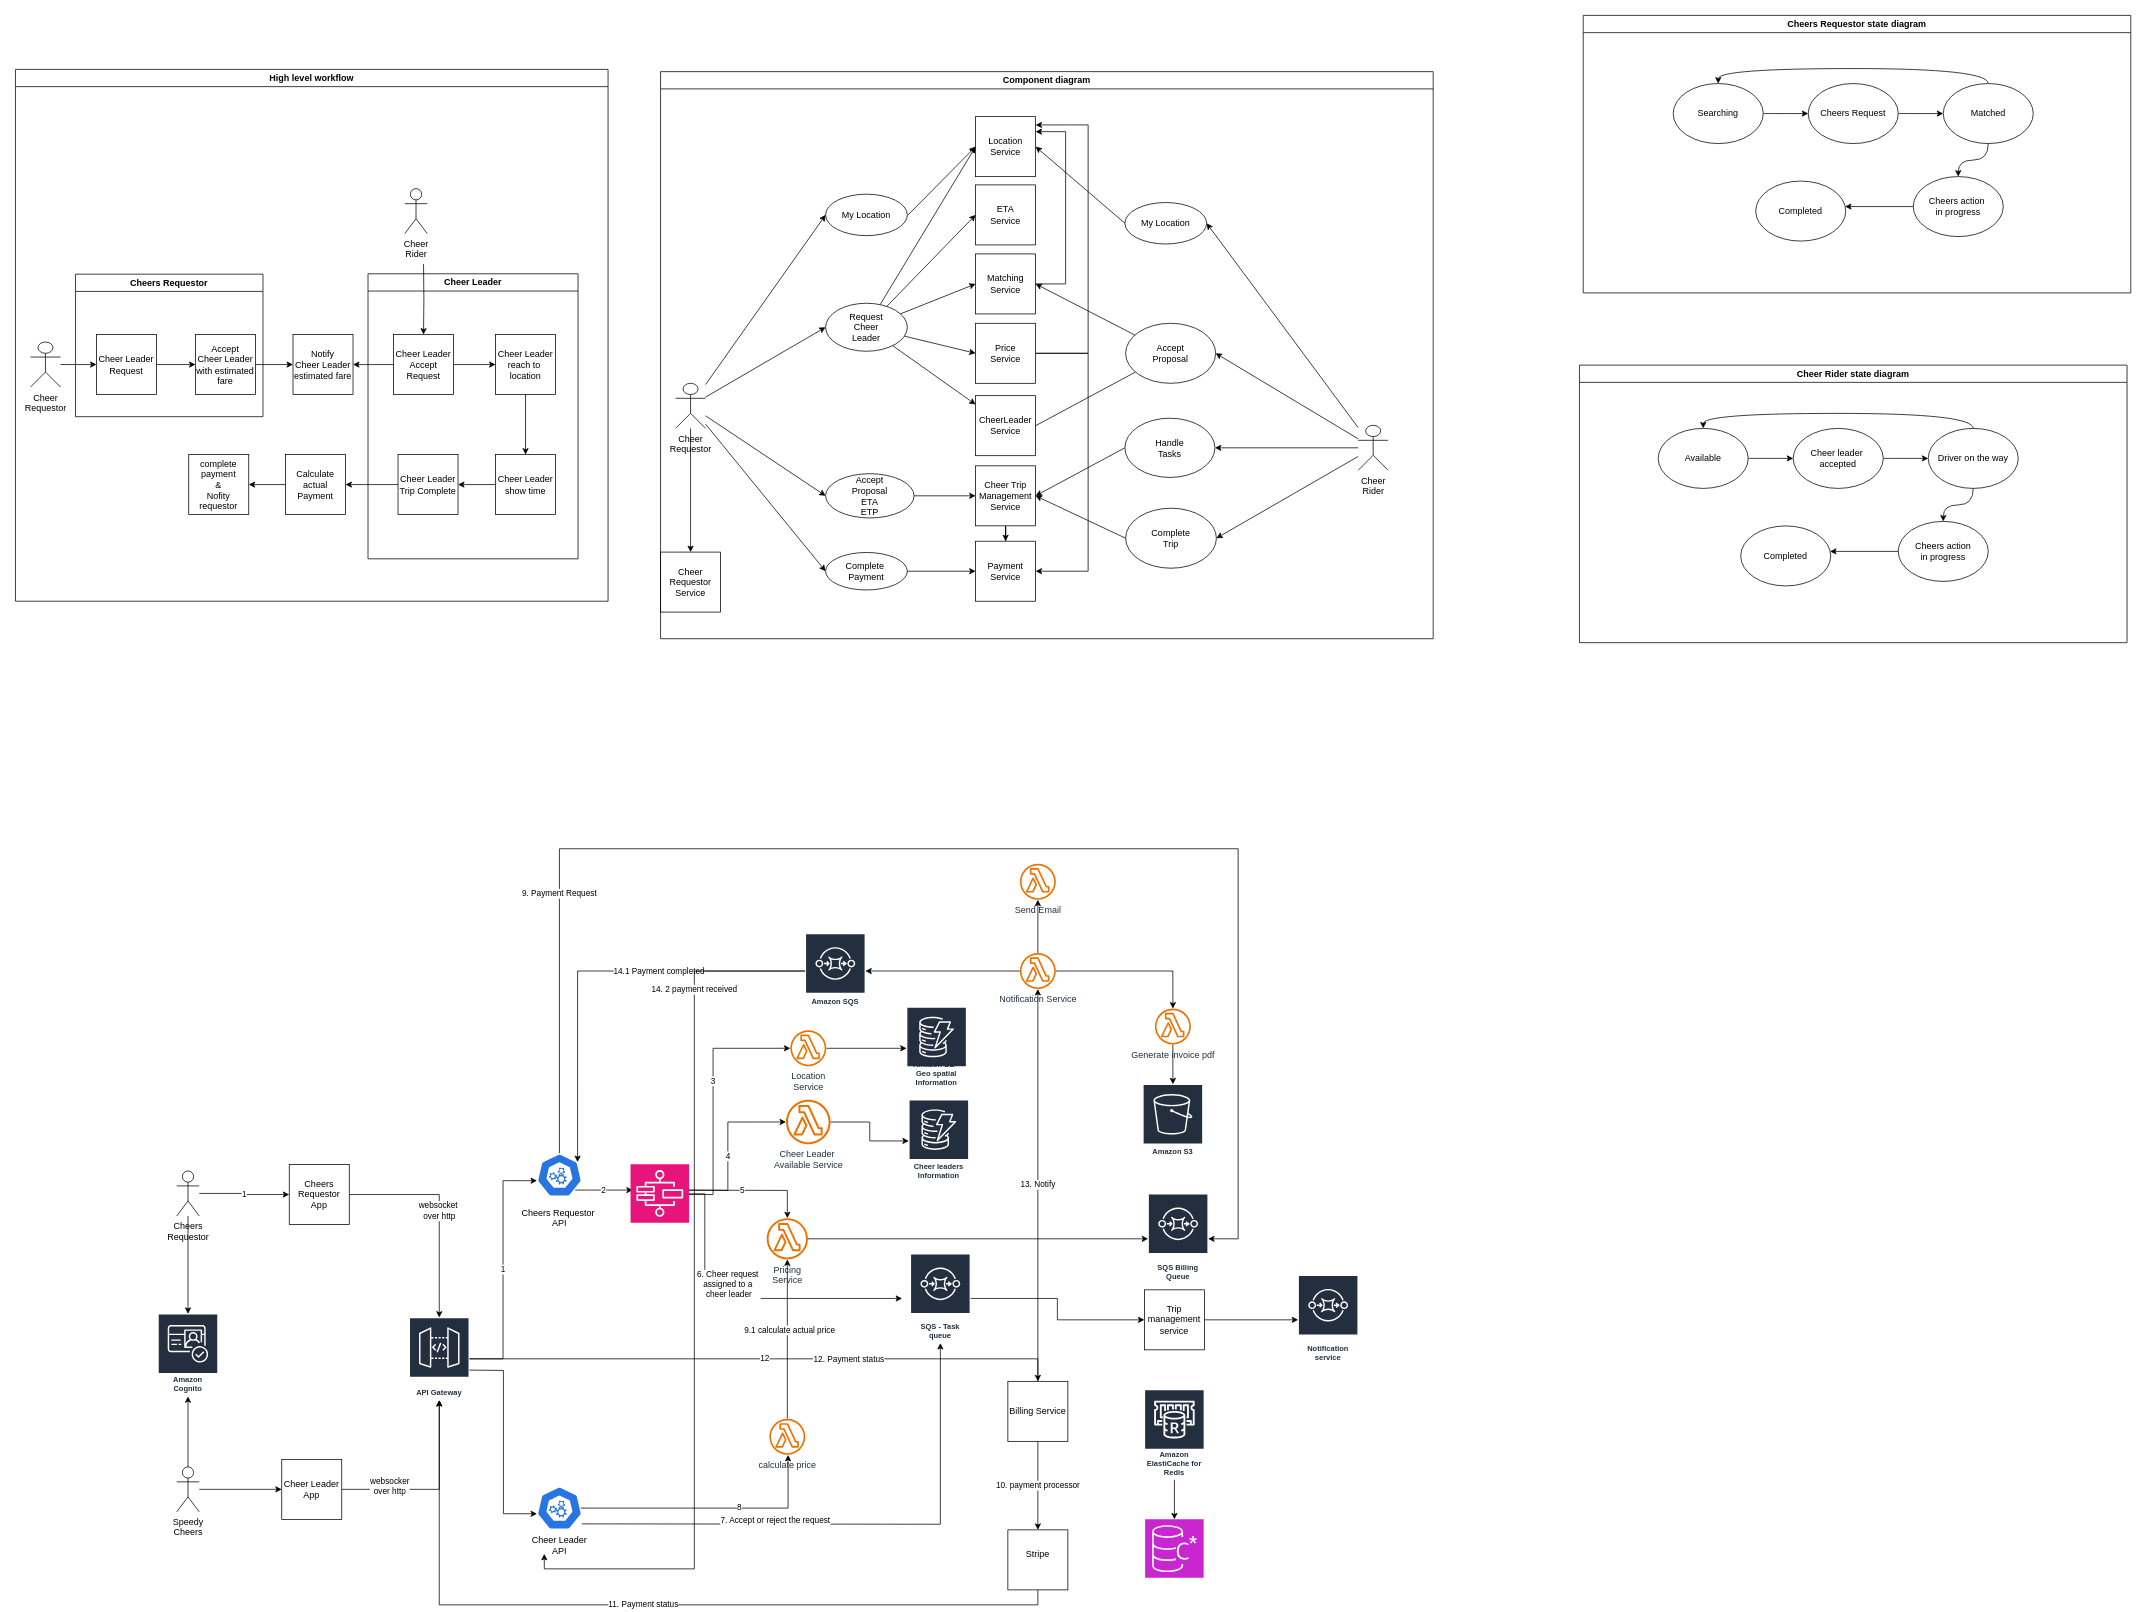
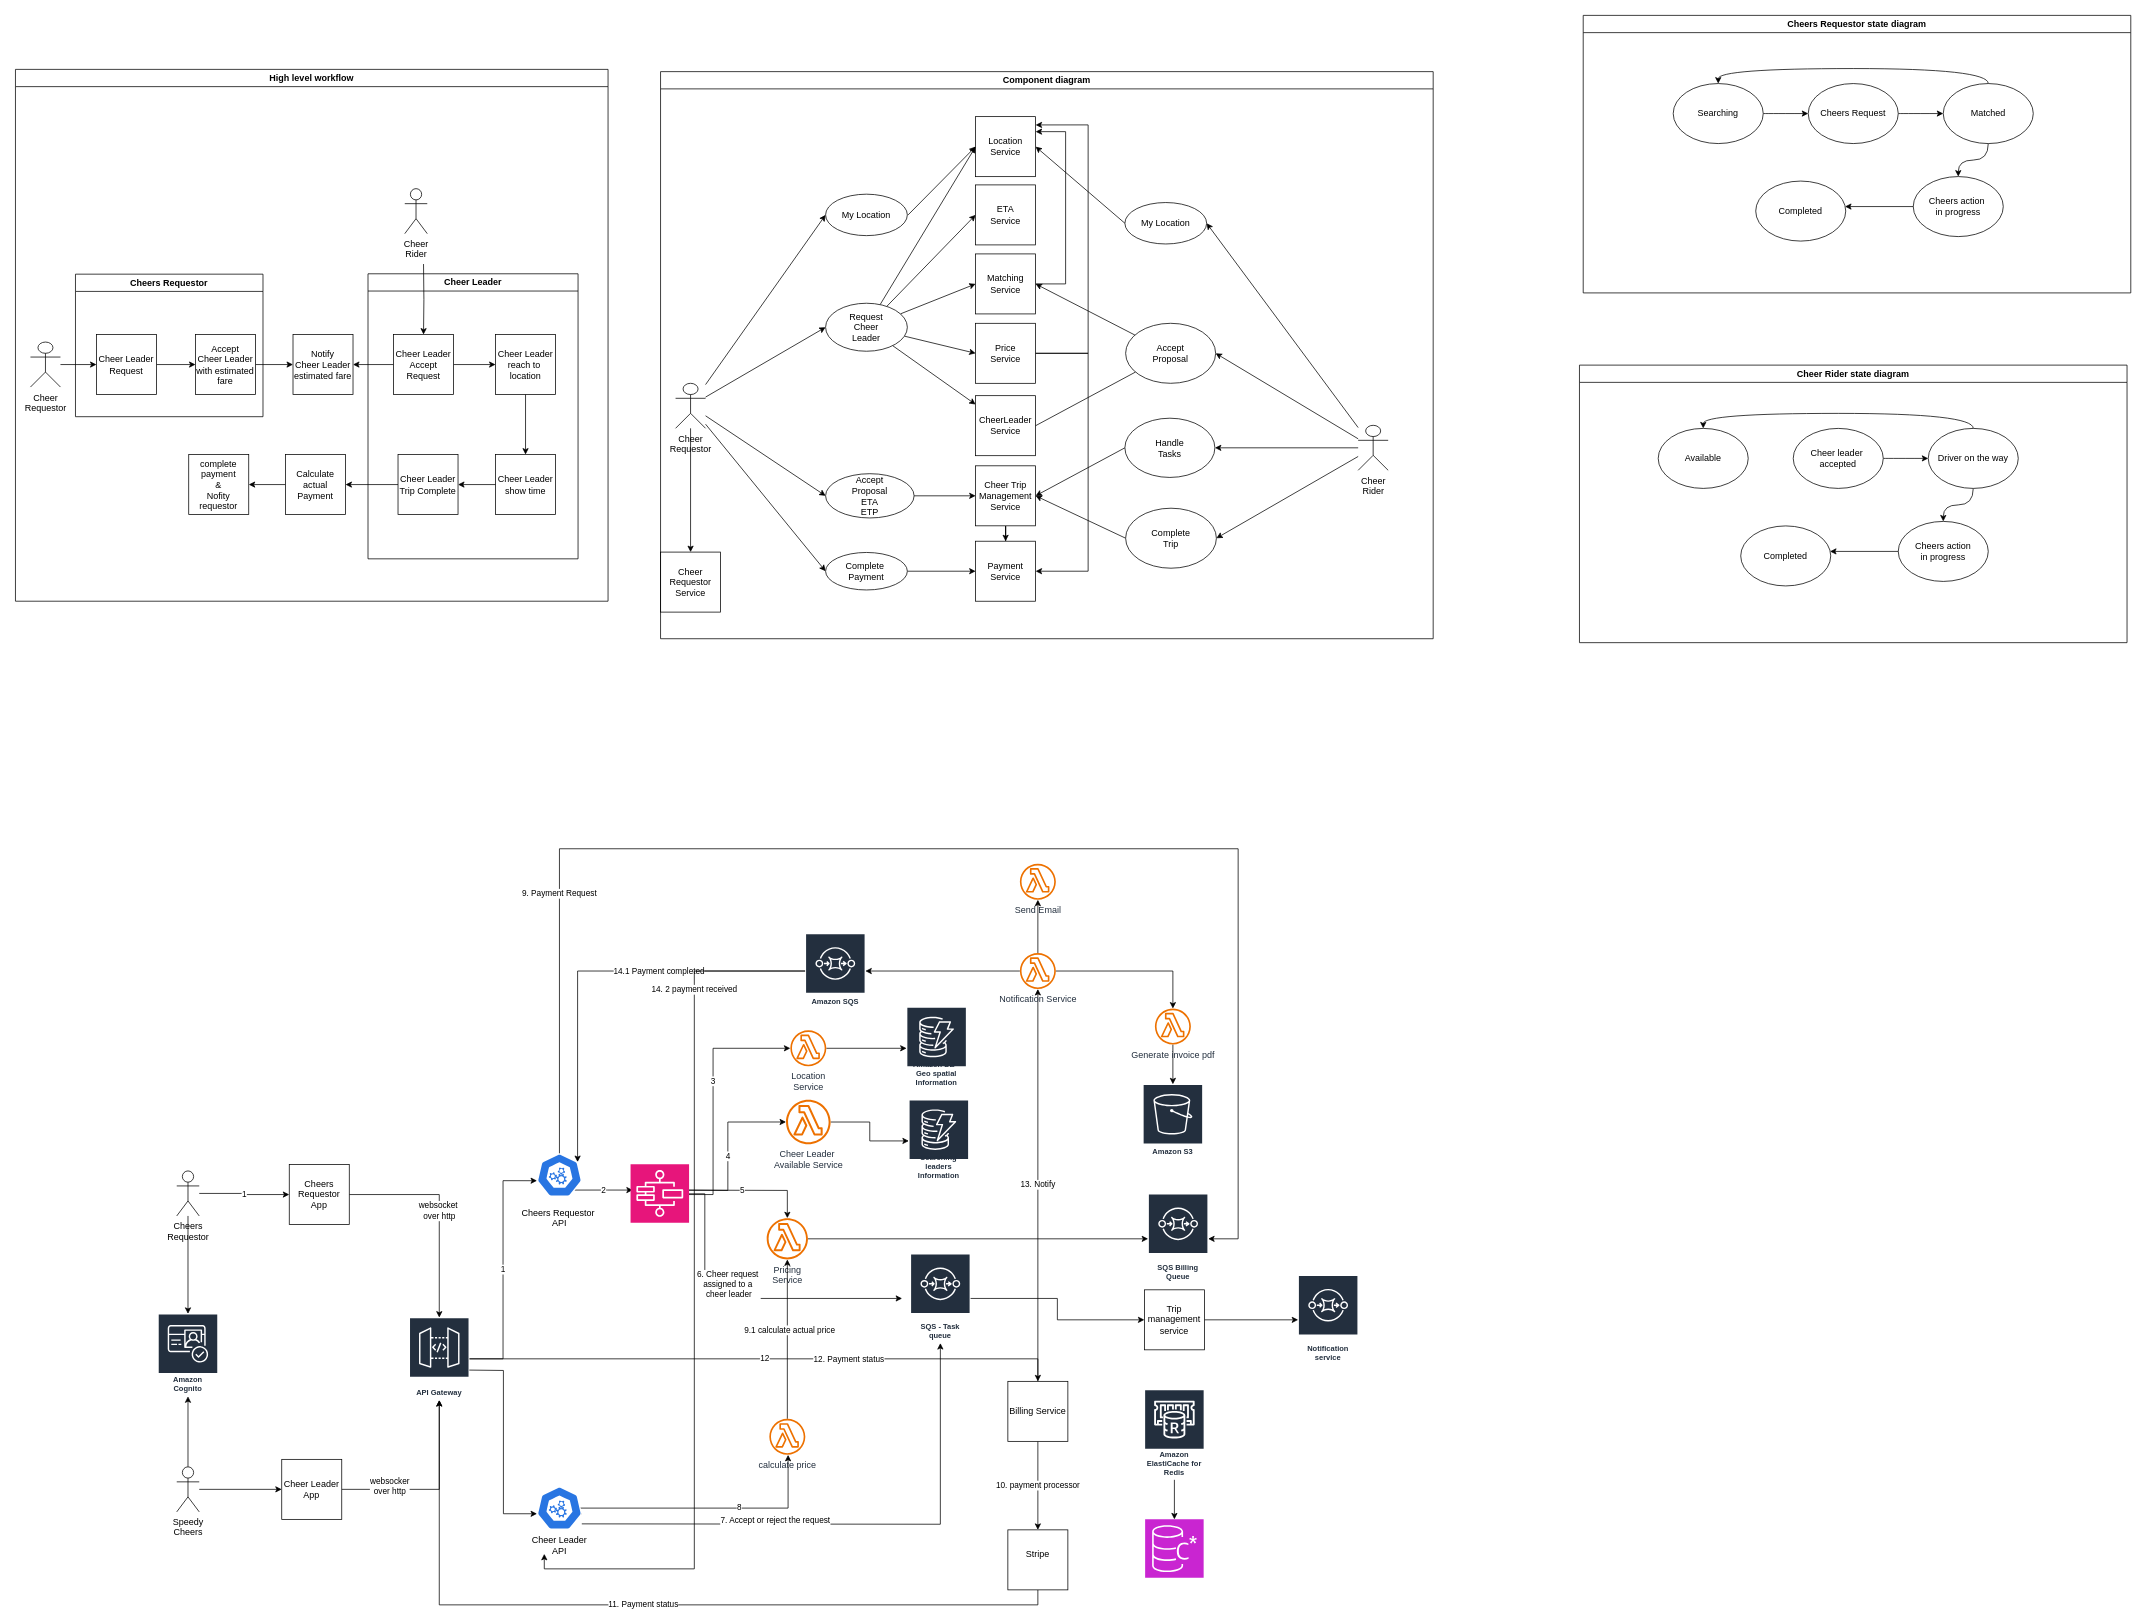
- <mxCell id="138" style="edgeStyle=orthogonalEdgeStyle;rounded=0;orthogonalLoop=1;jettySize=auto;html=1;entryX=0;entryY=0.5;entryDx=0;entryDy=0;curved=1;" edge="1" parent="1" source="139" target="141"><mxGeometry relative="1" as="geometry" /></mxCell>
- <mxCell id="60" value="Cheer leaders&lt;div&gt;Information&lt;/div&gt;" style="sketch=0;outlineConnect=0;fontColor=#232F3E;gradientColor=none;strokeColor=#ffffff;fillColor=#232F3E;dashed=0;verticalLabelPosition=middle;verticalAlign=bottom;align=center;html=1;whiteSpace=wrap;fontSize=10;fontStyle=1;spacing=3;shape=mxgraph.aws4.productIcon;prIcon=mxgraph.aws4.dynamodb;" parent="1" vertex="1"><mxGeometry x="1211" y="1465.5" width="80" height="110" as="geometry" /></mxCell>
+ <mxCell id="60" value="Searching leaders&lt;div&gt;Information&lt;/div&gt;" style="sketch=0;outlineConnect=0;fontColor=#232F3E;gradientColor=none;strokeColor=#ffffff;fillColor=#232F3E;dashed=0;verticalLabelPosition=middle;verticalAlign=bottom;align=center;html=1;whiteSpace=wrap;fontSize=10;fontStyle=1;spacing=3;shape=mxgraph.aws4.productIcon;prIcon=mxgraph.aws4.dynamodb;" parent="1" vertex="1"><mxGeometry x="1211" y="1465.5" width="80" height="110" as="geometry" /></mxCell>
